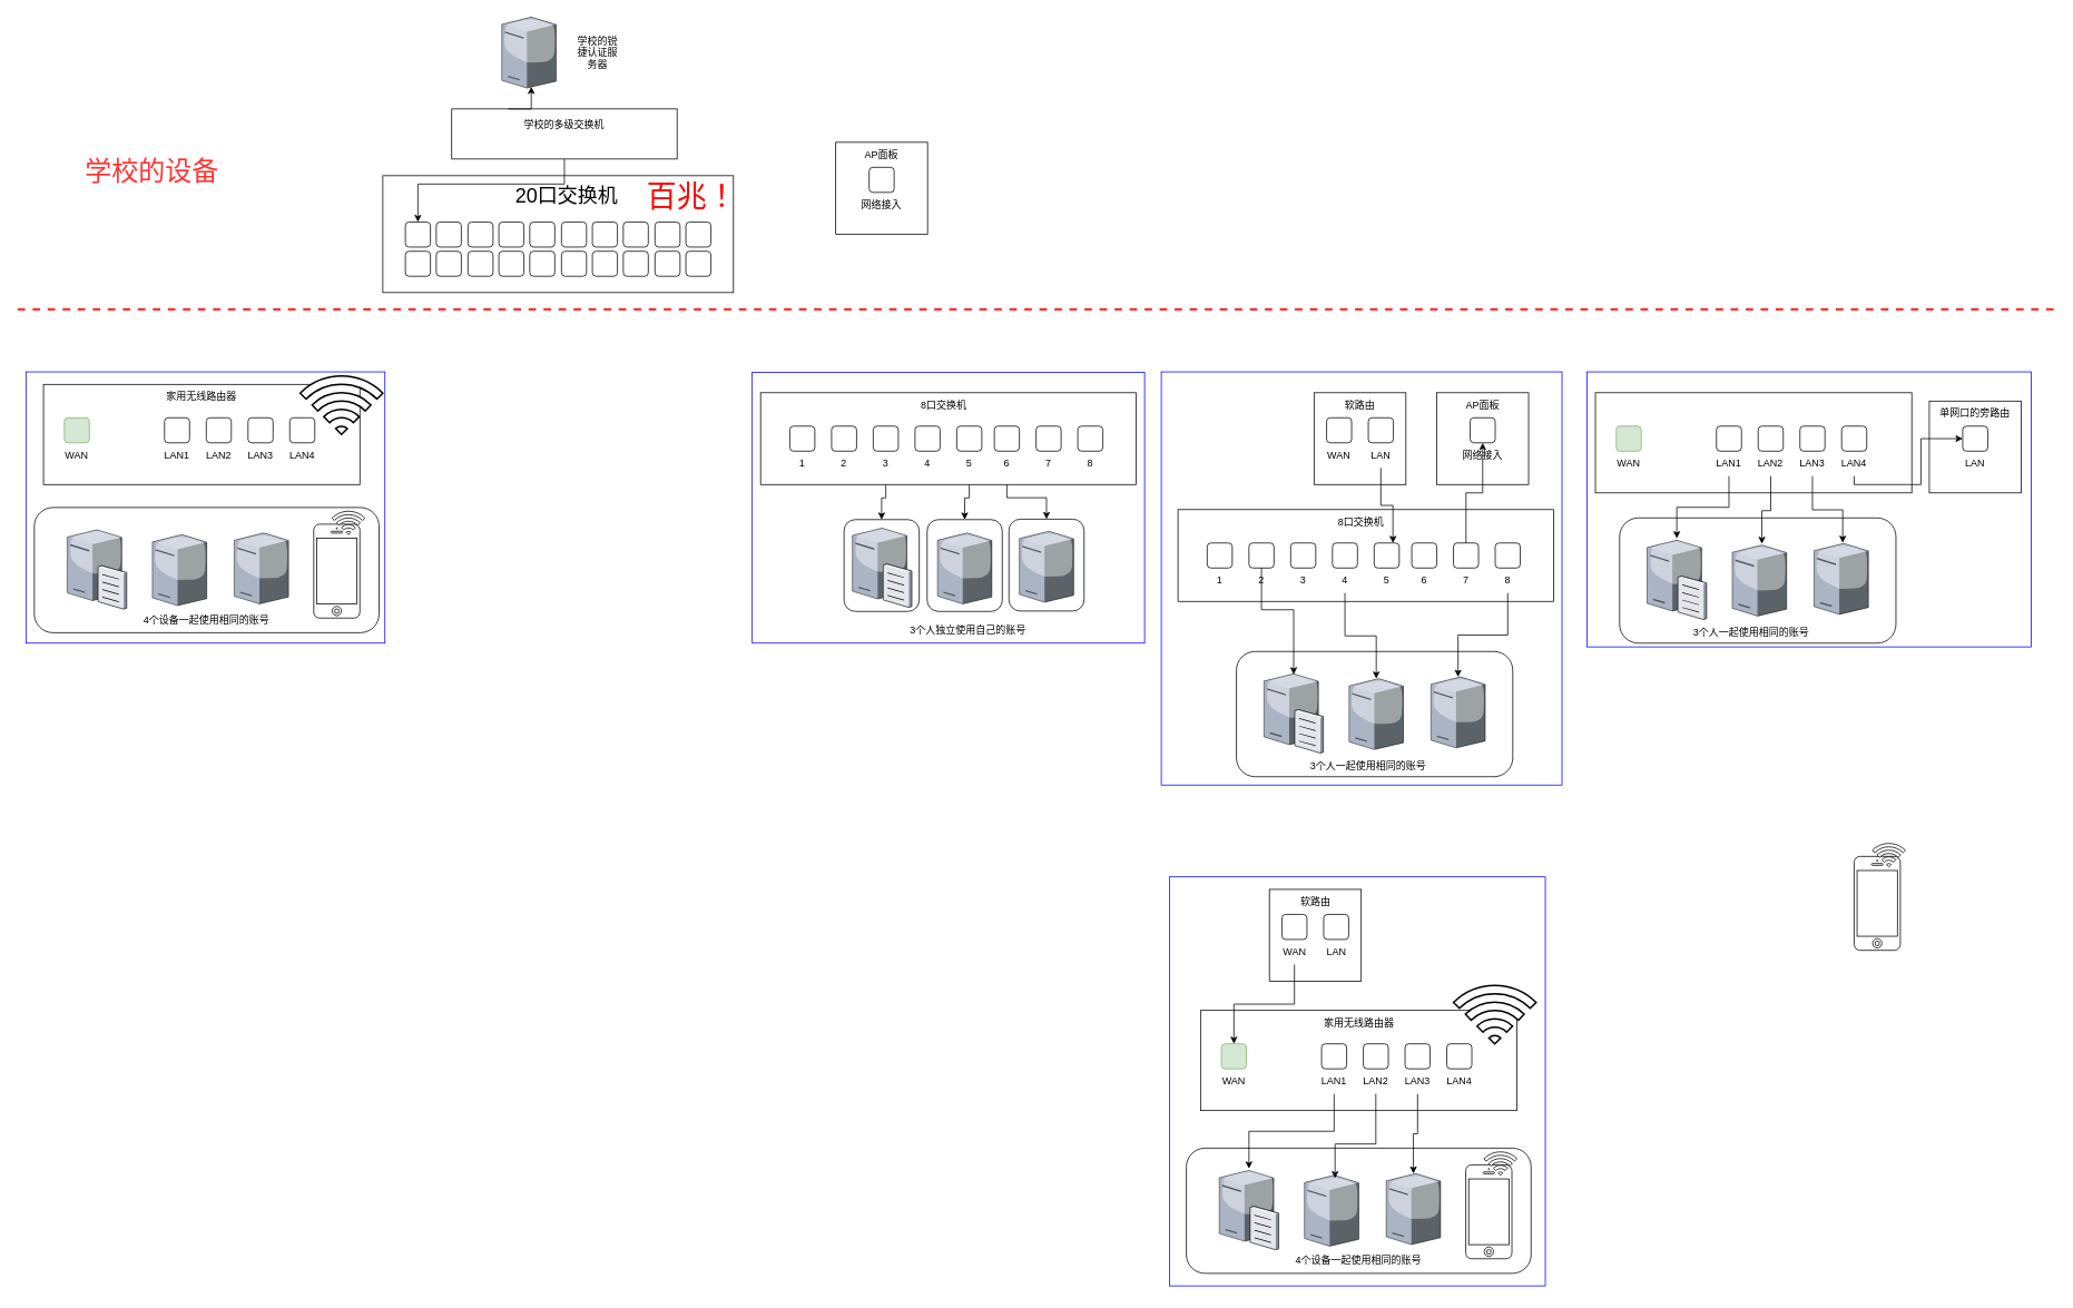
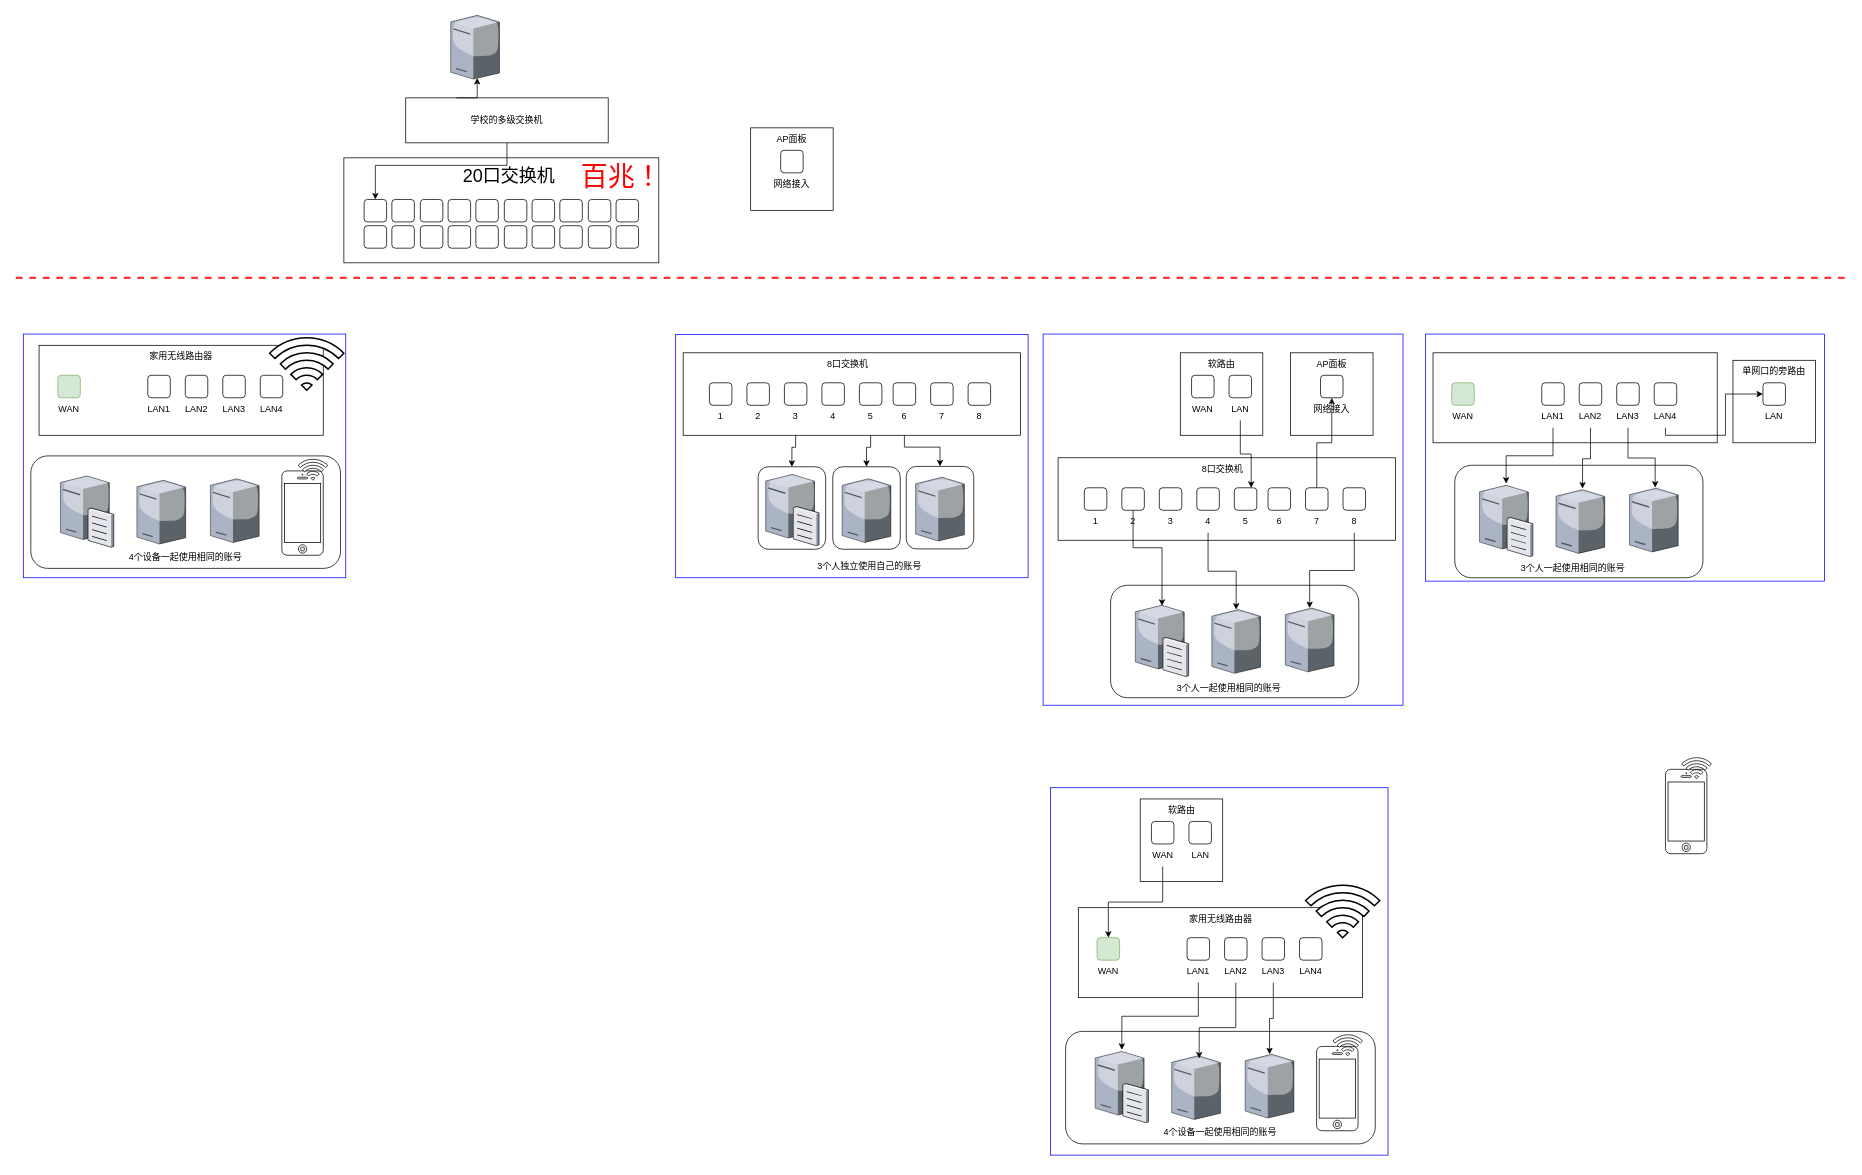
- <mxCell id="122" value="学校的锐捷认证服务器" style="text;html=1;strokeColor=none;fillColor=none;align=center;verticalAlign=middle;whiteSpace=wrap;rounded=0;" parent="120" vertex="1"><mxGeometry x="85" y="27.5" width="60" height="30" as="geometry" /></mxCell>
- <mxCell id="119" value="学校的多级交换机" style="text;html=1;strokeColor=none;fillColor=none;align=center;verticalAlign=middle;whiteSpace=wrap;rounded=0;" parent="117" vertex="1"><mxGeometry x="55" y="5" width="160" height="30" as="geometry" /></mxCell>
+ <mxCell id="119" value="学校的多级交换机" style="text;html=1;strokeColor=none;fillColor=none;align=center;verticalAlign=middle;whiteSpace=wrap;rounded=0;" parent="117" vertex="1"><mxGeometry x="55" y="15" width="160" height="30" as="geometry" /></mxCell>
- <mxCell id="153" value="&lt;font color=&quot;#ff3333&quot; style=&quot;font-size: 32px;&quot;&gt;学校的设备&lt;/font&gt;" style="text;html=1;strokeColor=none;fillColor=none;align=center;verticalAlign=middle;whiteSpace=wrap;rounded=0;" vertex="1" parent="1"><mxGeometry x="61" y="190" width="240" height="30" as="geometry" /></mxCell>
